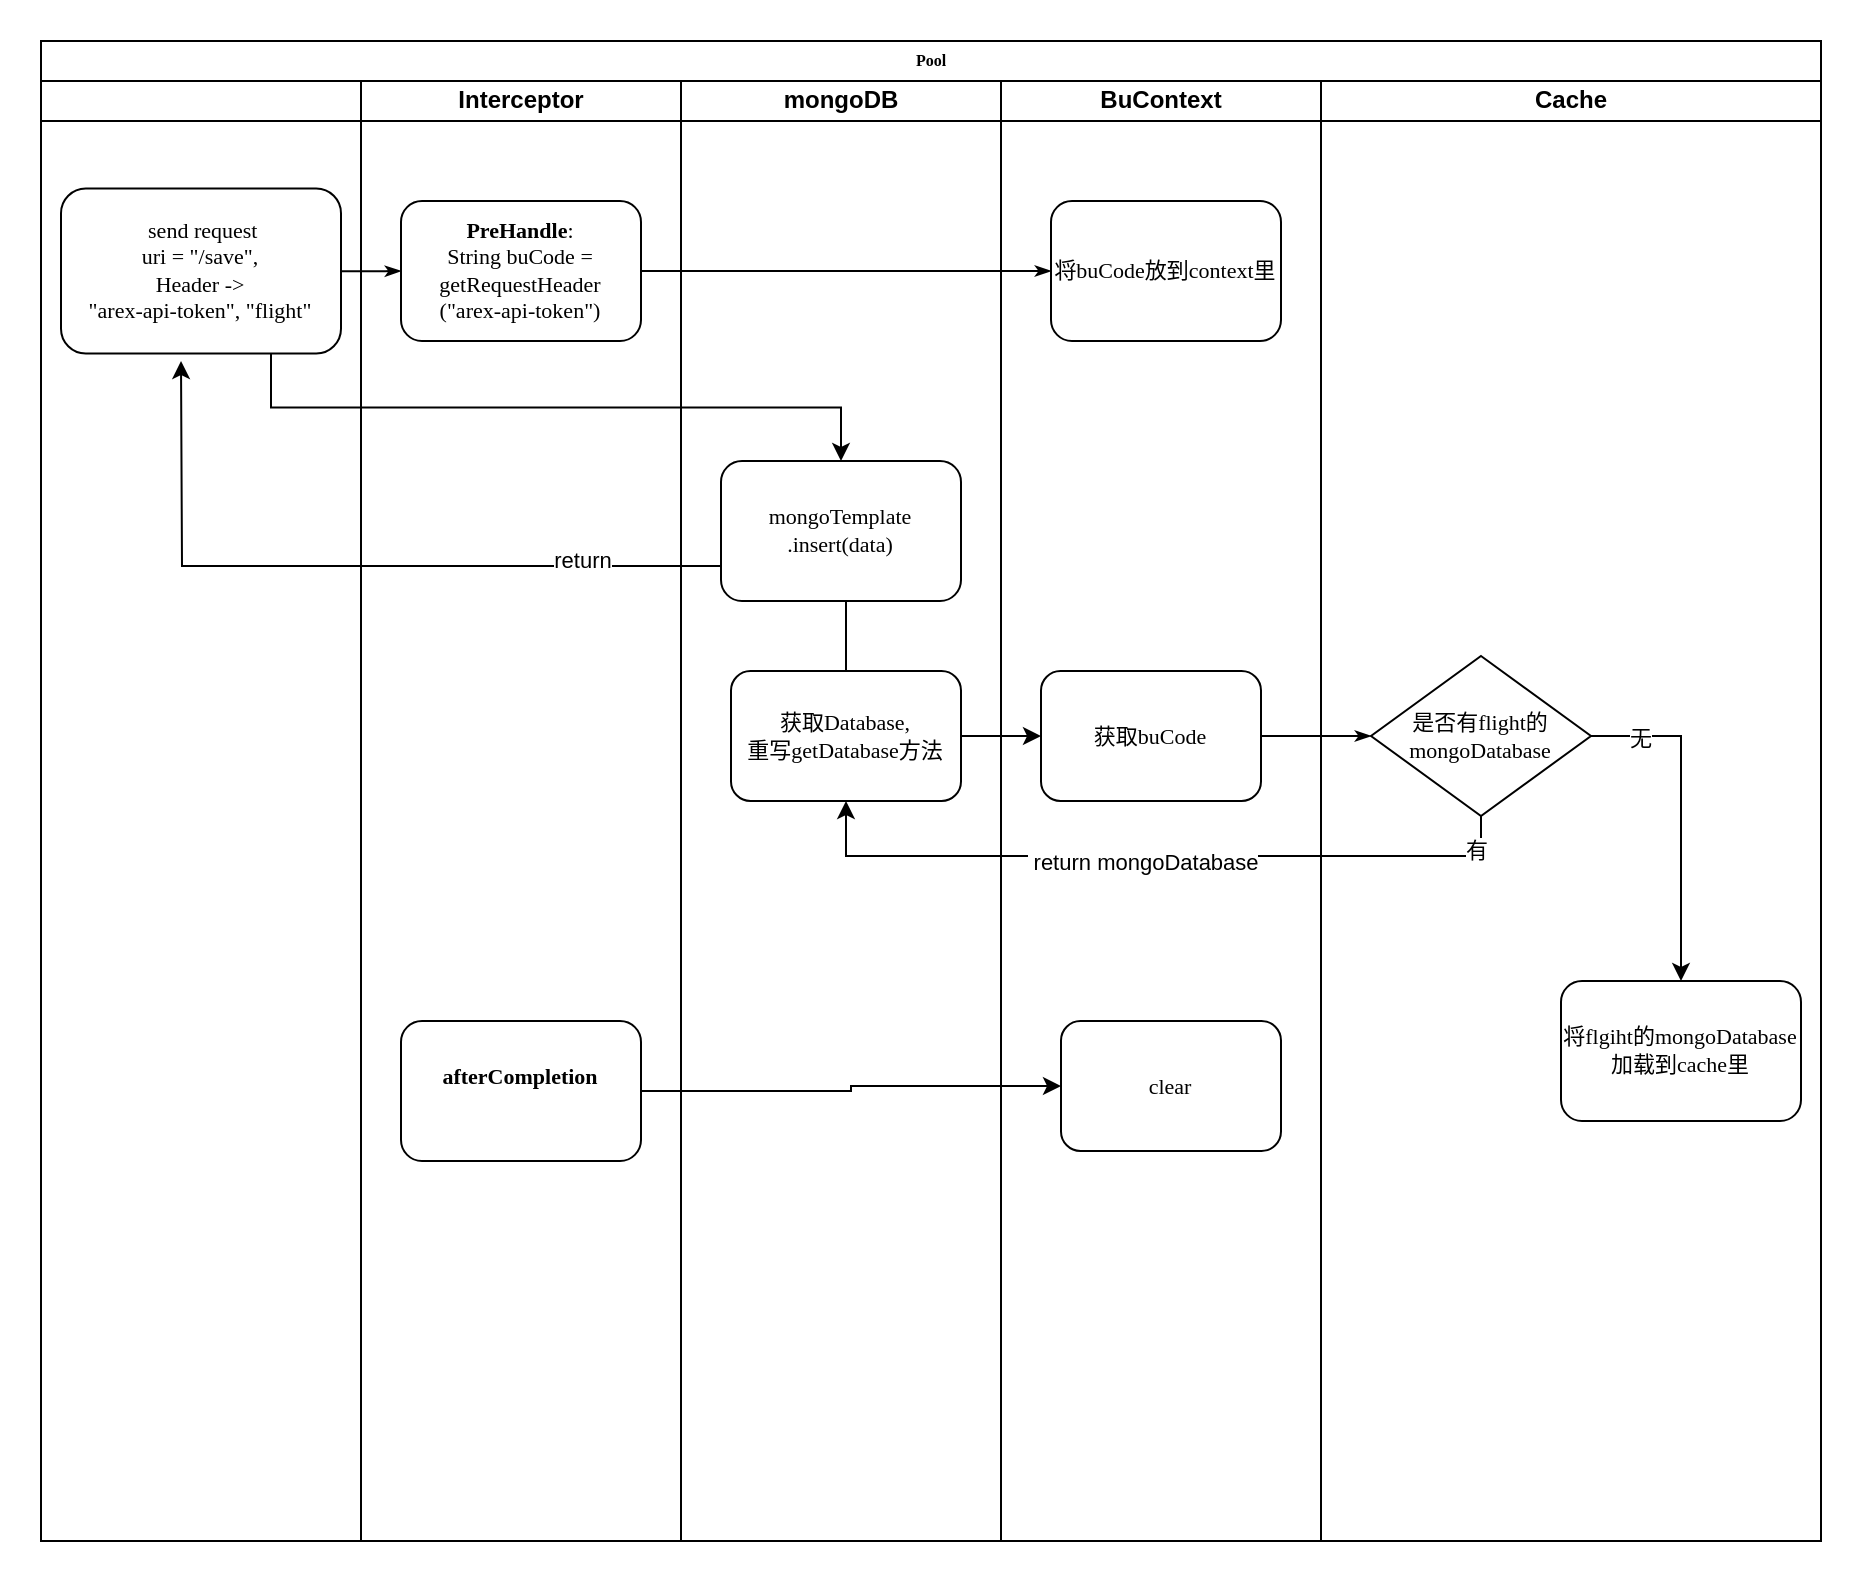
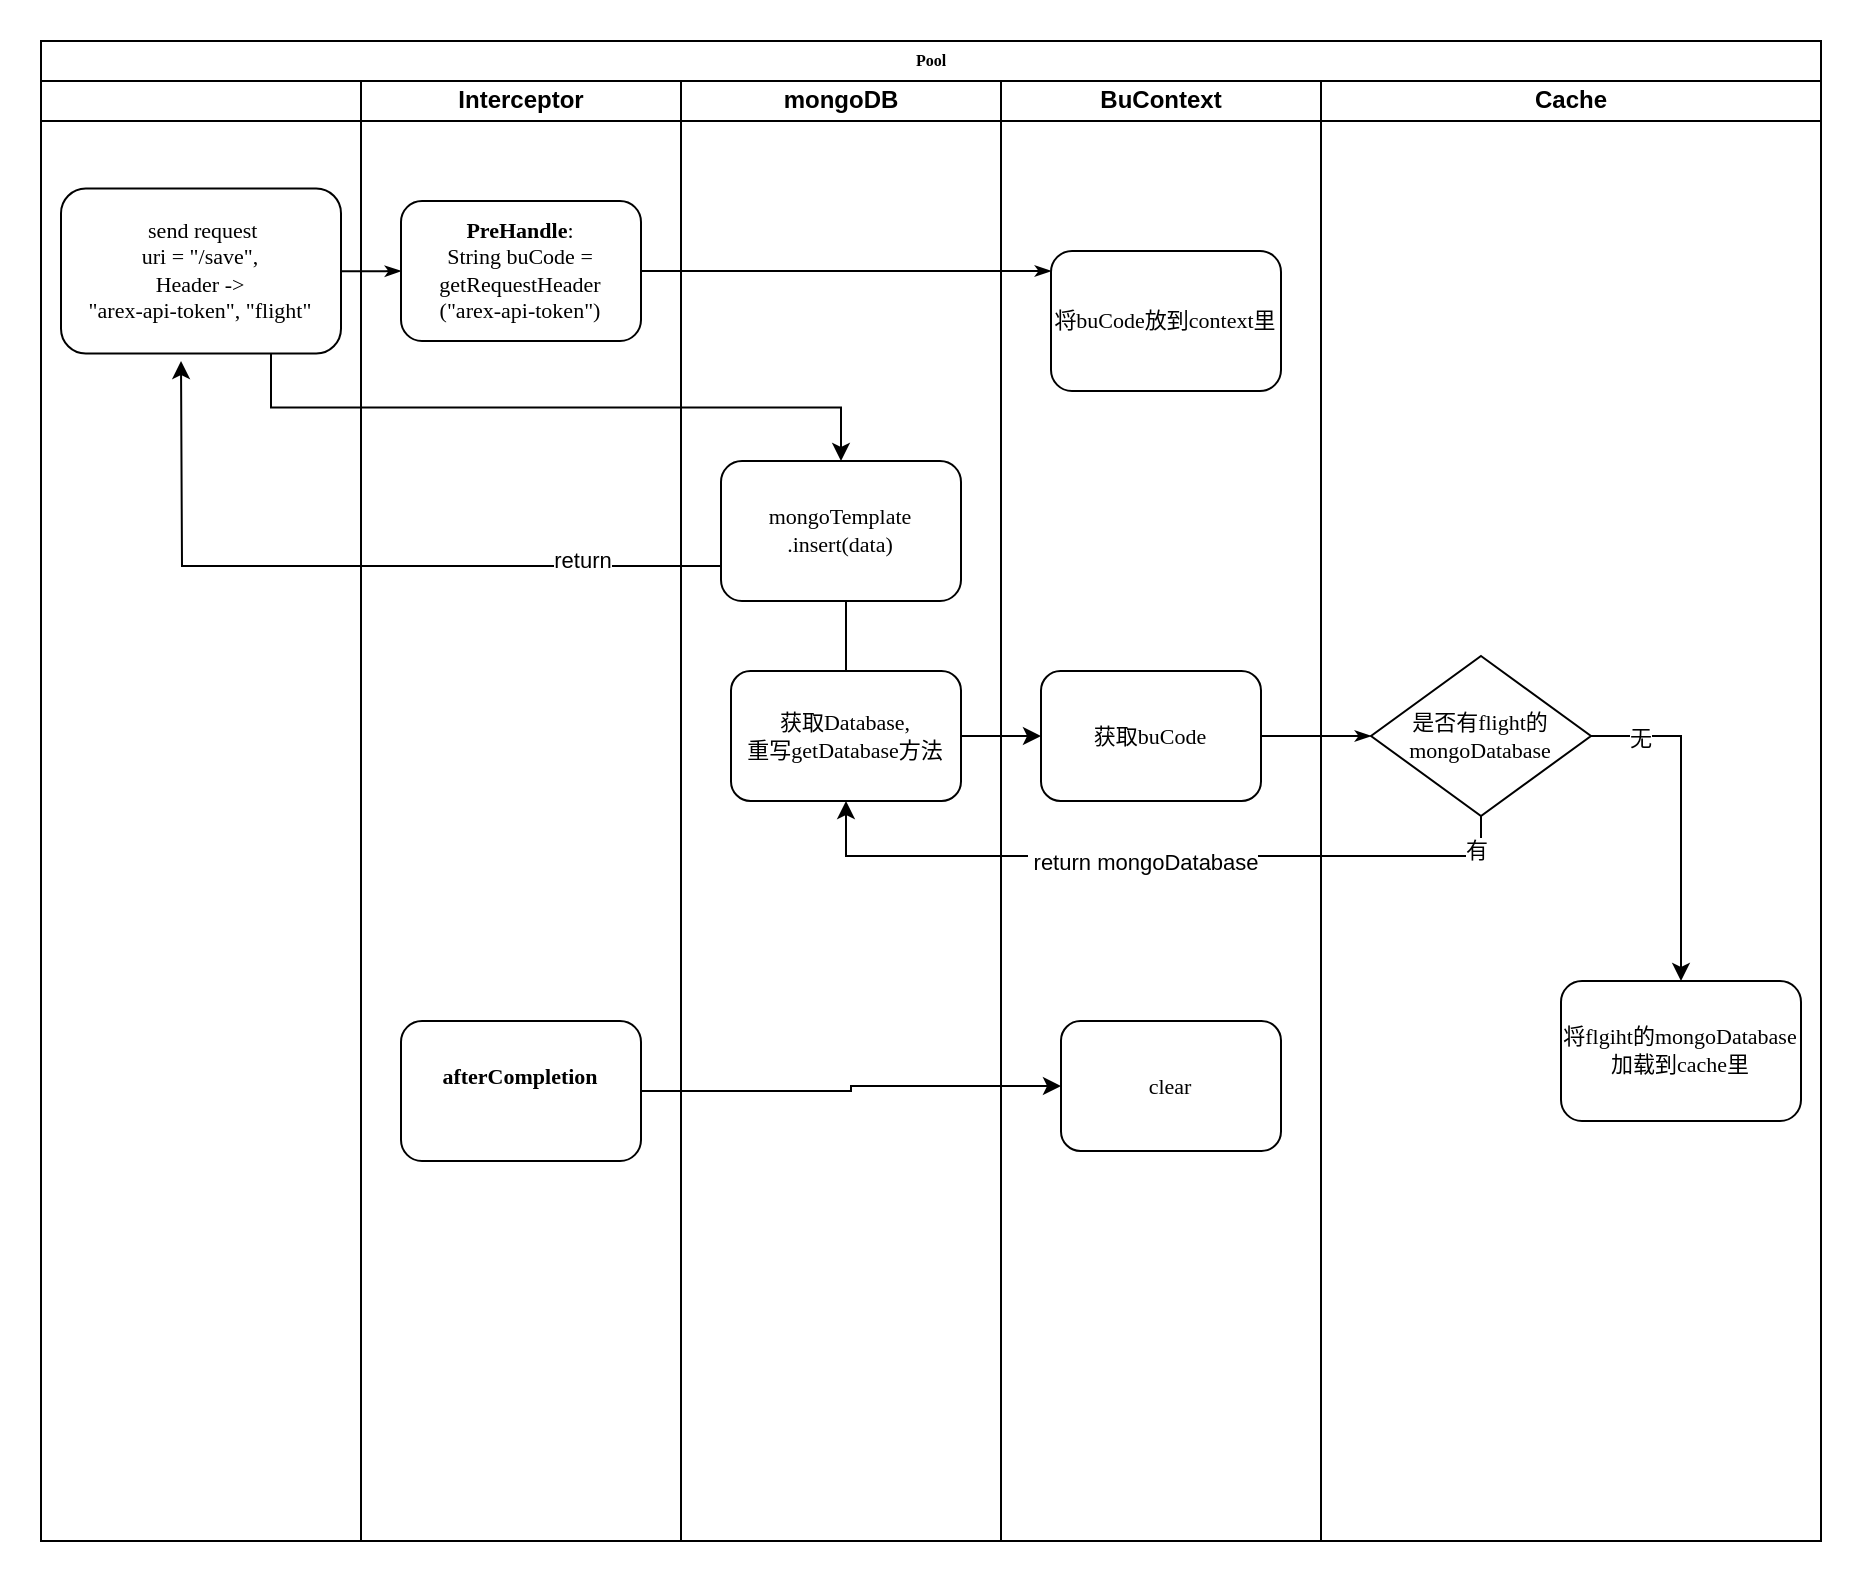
- <mxCell id="18" value="&lt;font style=&quot;font-size: 11px;&quot;&gt;将buCode放到context里&lt;/font&gt;" style="rounded=1;whiteSpace=wrap;html=1;shadow=0;labelBackgroundColor=none;strokeWidth=1;fontFamily=Verdana;fontSize=8;align=center;" parent="16" vertex="1"><mxGeometry x="25" y="60" width="115" height="70" as="geometry" /></mxCell>
+ <mxCell id="18" value="&lt;font style=&quot;font-size: 11px;&quot;&gt;将buCode放到context里&lt;/font&gt;" style="rounded=1;whiteSpace=wrap;html=1;shadow=0;labelBackgroundColor=none;strokeWidth=1;fontFamily=Verdana;fontSize=8;align=center;" parent="16" vertex="1"><mxGeometry x="25" y="85" width="115" height="70" as="geometry" /></mxCell>
